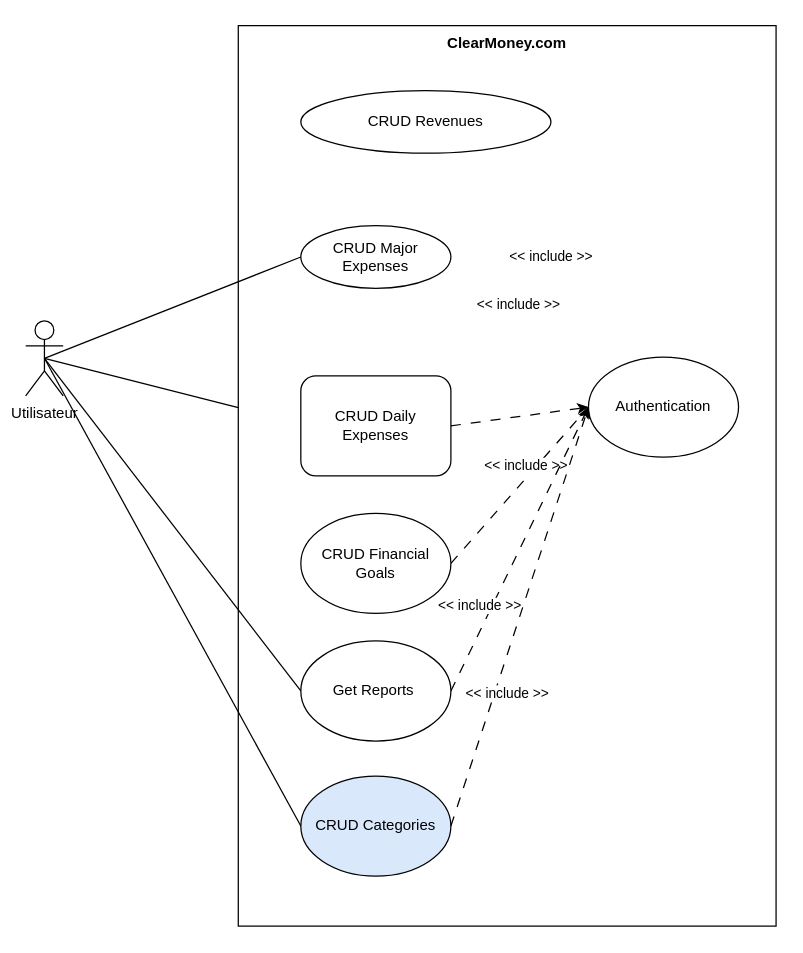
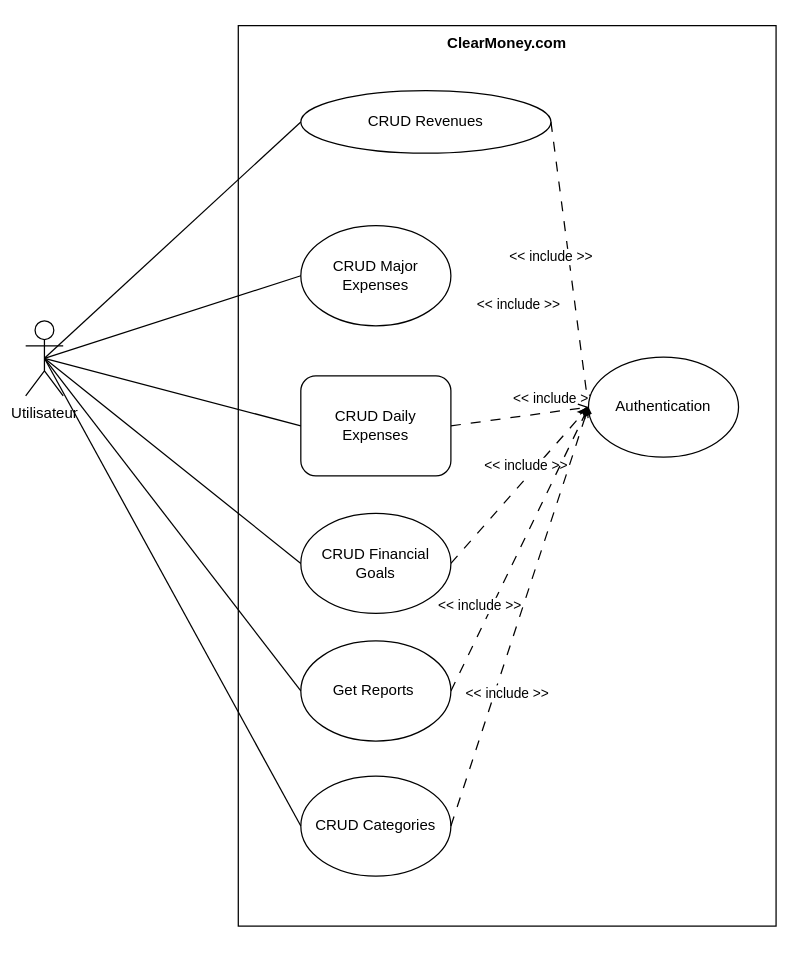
- <mxCell id="6" value="CRUD Major Expenses" style="ellipse;whiteSpace=wrap;html=1;" parent="1" vertex="1"><mxGeometry x="240" y="180" width="120" height="50" as="geometry" /></mxCell>
+ <mxCell id="6" value="CRUD Major Expenses" style="ellipse;whiteSpace=wrap;html=1;" parent="1" vertex="1"><mxGeometry x="240" y="180" width="120" height="80" as="geometry" /></mxCell>
+ <mxCell id="3" style="rounded=0;orthogonalLoop=1;jettySize=auto;html=1;exitX=1;exitY=0.5;exitDx=0;exitDy=0;entryX=0;entryY=0.5;entryDx=0;entryDy=0;dashed=1;dashPattern=8 8;" parent="1" source="5" target="11" edge="1"><mxGeometry relative="1" as="geometry" /></mxCell>
+ <mxCell id="4" value="&amp;lt;&amp;lt; include &amp;gt;&amp;gt;" style="edgeLabel;html=1;align=center;verticalAlign=middle;resizable=0;points=[];shadow=0;" parent="3" vertex="1" connectable="0"><mxGeometry x="-0.075" y="-1" relative="1" as="geometry"><mxPoint x="-10" y="115" as="offset" /></mxGeometry></mxCell>
- <mxCell id="12" style="rounded=0;orthogonalLoop=1;jettySize=auto;html=1;exitX=0.5;exitY=0.5;exitDx=0;exitDy=0;exitPerimeter=0;endArrow=none;endFill=0;" parent="1" source="16" target="2" edge="1"><mxGeometry relative="1" as="geometry" /></mxCell>
+ <mxCell id="12" style="rounded=0;orthogonalLoop=1;jettySize=auto;html=1;exitX=0.5;exitY=0.5;exitDx=0;exitDy=0;exitPerimeter=0;entryX=0;entryY=0.5;entryDx=0;entryDy=0;endArrow=none;endFill=0;" parent="1" source="16" target="5" edge="1"><mxGeometry relative="1" as="geometry" /></mxCell>
- <mxCell id="9" style="rounded=0;orthogonalLoop=1;jettySize=auto;html=1;exitX=1;exitY=0.5;exitDx=0;exitDy=0;entryX=0;entryY=0.5;entryDx=0;entryDy=0;dashed=1;dashPattern=8 8;" parent="1" source="10" target="11" edge="1"><mxGeometry relative="1" as="geometry" /></mxCell>
+ <mxCell id="9" style="rounded=0;orthogonalLoop=1;jettySize=auto;html=1;exitX=1;exitY=0.5;exitDx=0;exitDy=0;entryX=0;entryY=0.5;entryDx=0;entryDy=0;dashed=1;dashPattern=8 8;endArrow=open;" parent="1" source="10" target="11" edge="1"><mxGeometry relative="1" as="geometry" /></mxCell>
- <mxCell id="7" style="rounded=0;orthogonalLoop=1;jettySize=auto;html=1;exitX=1;exitY=0.5;exitDx=0;exitDy=0;entryX=0;entryY=0.5;entryDx=0;entryDy=0;dashed=1;dashPattern=8 8;endArrow=none;" parent="1" source="8" target="11" edge="1"><mxGeometry relative="1" as="geometry" /></mxCell>
+ <mxCell id="7" style="rounded=0;orthogonalLoop=1;jettySize=auto;html=1;exitX=1;exitY=0.5;exitDx=0;exitDy=0;entryX=0;entryY=0.5;entryDx=0;entryDy=0;dashed=1;dashPattern=8 8;" parent="1" source="8" target="11" edge="1"><mxGeometry relative="1" as="geometry" /></mxCell>
+ <mxCell id="14" style="rounded=0;orthogonalLoop=1;jettySize=auto;html=1;exitX=0.5;exitY=0.5;exitDx=0;exitDy=0;exitPerimeter=0;entryX=0;entryY=0.5;entryDx=0;entryDy=0;endArrow=none;endFill=0;" parent="1" source="16" target="10" edge="1"><mxGeometry relative="1" as="geometry" /></mxCell>
- <mxCell id="20" style="rounded=0;orthogonalLoop=1;jettySize=auto;html=1;exitX=1;exitY=0.5;exitDx=0;exitDy=0;entryX=0;entryY=0.5;entryDx=0;entryDy=0;dashed=1;dashPattern=8 8;" parent="1" source="21" target="11" edge="1"><mxGeometry relative="1" as="geometry"><mxPoint x="490" y="370" as="targetPoint" /></mxGeometry></mxCell>
+ <mxCell id="20" style="rounded=0;orthogonalLoop=1;jettySize=auto;html=1;exitX=1;exitY=0.5;exitDx=0;exitDy=0;entryX=0;entryY=0.5;entryDx=0;entryDy=0;dashed=1;dashPattern=8 8;endArrow=open;" parent="1" source="21" target="11" edge="1"><mxGeometry relative="1" as="geometry"><mxPoint x="490" y="370" as="targetPoint" /></mxGeometry></mxCell>
- <mxCell id="26" style="rounded=0;orthogonalLoop=1;jettySize=auto;html=1;exitX=1;exitY=0.5;exitDx=0;exitDy=0;entryX=0;entryY=0.5;entryDx=0;entryDy=0;dashed=1;dashPattern=8 8;" edge="1" parent="1" source="24" target="11"><mxGeometry relative="1" as="geometry"><mxPoint x="480" y="335" as="targetPoint" /><mxPoint x="370" y="562" as="sourcePoint" /></mxGeometry></mxCell>
+ <mxCell id="26" style="rounded=0;orthogonalLoop=1;jettySize=auto;html=1;exitX=1;exitY=0.5;exitDx=0;exitDy=0;entryX=0;entryY=0.5;entryDx=0;entryDy=0;dashed=1;dashPattern=8 8;endArrow=diamond;" edge="1" parent="1" source="24" target="11"><mxGeometry relative="1" as="geometry"><mxPoint x="480" y="335" as="targetPoint" /><mxPoint x="370" y="562" as="sourcePoint" /></mxGeometry></mxCell>
+ <mxCell id="15" style="rounded=0;orthogonalLoop=1;jettySize=auto;html=1;exitX=0.5;exitY=0.5;exitDx=0;exitDy=0;exitPerimeter=0;entryX=0;entryY=0.5;entryDx=0;entryDy=0;endArrow=none;endFill=0;" parent="1" source="16" target="8" edge="1"><mxGeometry relative="1" as="geometry" /></mxCell>
- <mxCell id="24" value="&lt;div style=&quot;direction: rtl;&quot;&gt;&lt;span style=&quot;background-color: initial;&quot;&gt;CRUD Categories&lt;/span&gt;&lt;/div&gt;" style="ellipse;whiteSpace=wrap;html=1;fillColor=#dae8fc;" vertex="1" parent="1"><mxGeometry x="240" y="620" width="120" height="80" as="geometry" /></mxCell>
+ <mxCell id="24" value="&lt;div style=&quot;direction: rtl;&quot;&gt;&lt;span style=&quot;background-color: initial;&quot;&gt;CRUD Categories&lt;/span&gt;&lt;/div&gt;" style="ellipse;whiteSpace=wrap;html=1;" vertex="1" parent="1"><mxGeometry x="240" y="620" width="120" height="80" as="geometry" /></mxCell>
